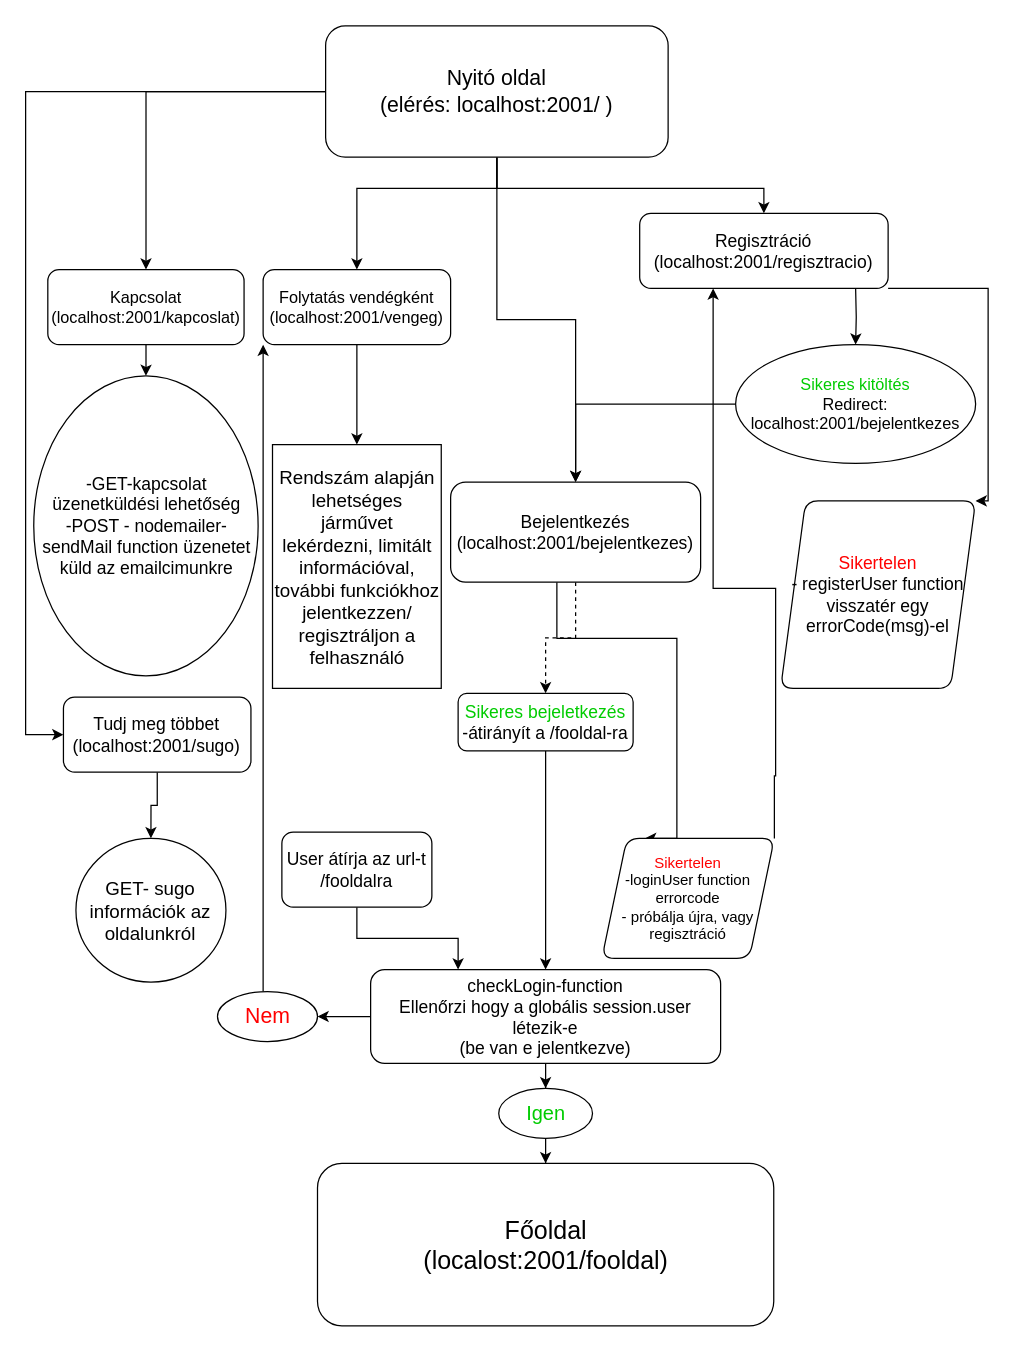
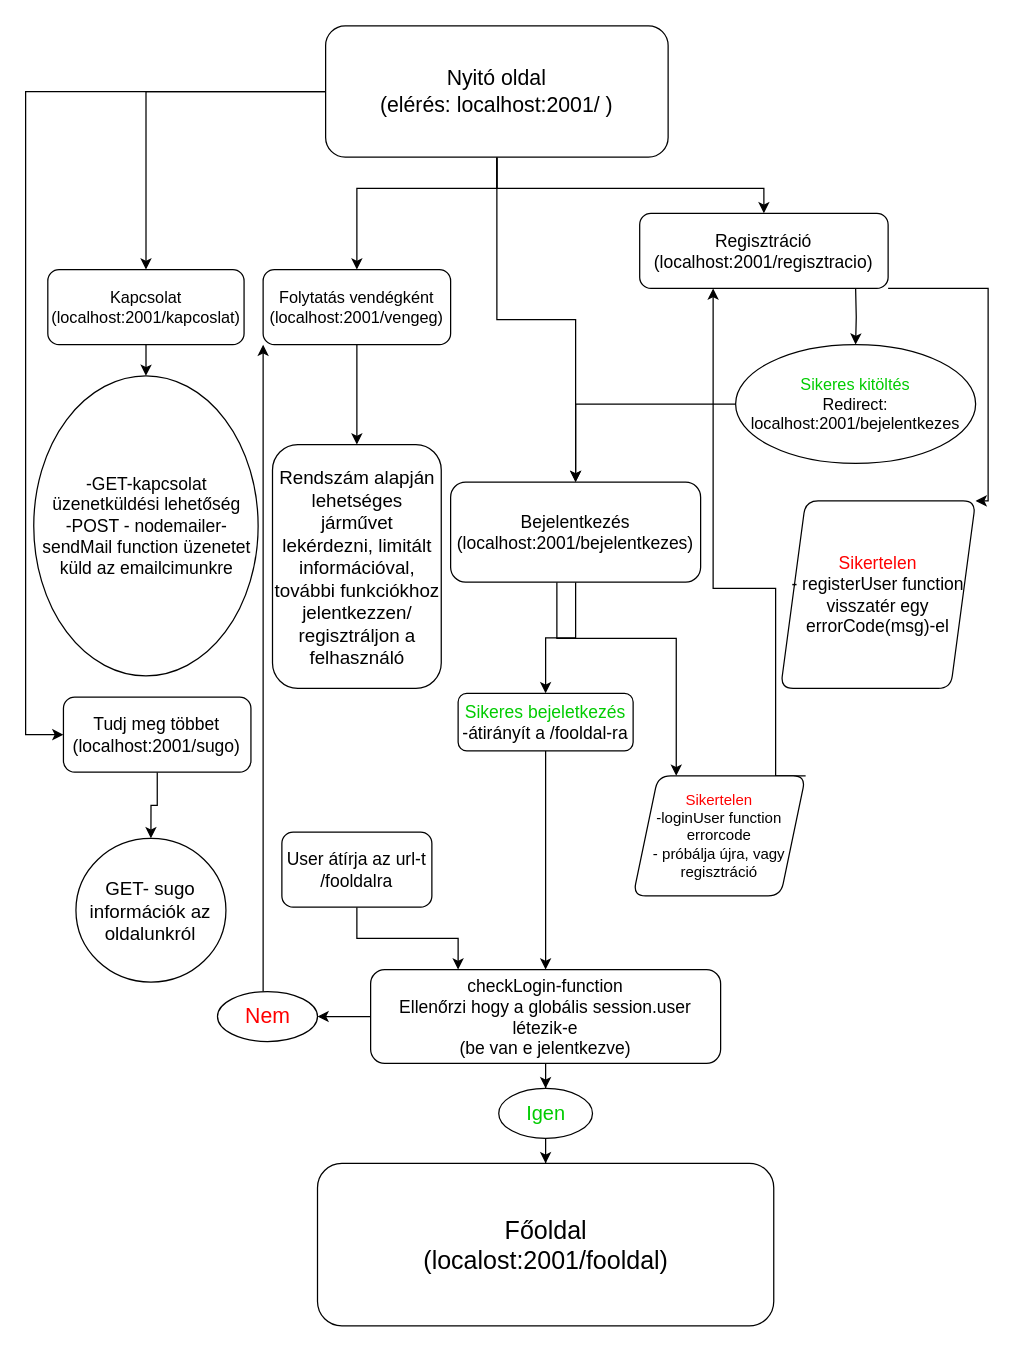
- <mxCell id="33" value="&lt;font style=&quot;font-size: 15px&quot;&gt;Rendszám alapján lehetséges járművet lekérdezni, limitált információval, további funkciókhoz jelentkezzen/ regisztráljon a felhasználó&lt;/font&gt;" style="whiteSpace=wrap;html=1;rounded=0;" parent="1" vertex="1"><mxGeometry x="217.5" y="355" width="135" height="195" as="geometry" /></mxCell>
+ <mxCell id="33" value="&lt;font style=&quot;font-size: 15px&quot;&gt;Rendszám alapján lehetséges járművet lekérdezni, limitált információval, további funkciókhoz jelentkezzen/ regisztráljon a felhasználó&lt;/font&gt;" style="whiteSpace=wrap;html=1;rounded=1;" parent="1" vertex="1"><mxGeometry x="217.5" y="355" width="135" height="195" as="geometry" /></mxCell>
- <mxCell id="15" style="edgeStyle=orthogonalEdgeStyle;rounded=0;orthogonalLoop=1;jettySize=auto;html=1;exitX=0.5;exitY=1;exitDx=0;exitDy=0;entryX=0.5;entryY=0;entryDx=0;entryDy=0;dashed=1;" parent="1" source="16" target="29" edge="1"><mxGeometry relative="1" as="geometry" /></mxCell>
+ <mxCell id="15" style="edgeStyle=orthogonalEdgeStyle;rounded=0;orthogonalLoop=1;jettySize=auto;html=1;exitX=0.5;exitY=1;exitDx=0;exitDy=0;entryX=0.5;entryY=0;entryDx=0;entryDy=0;" parent="1" source="16" target="29" edge="1"><mxGeometry relative="1" as="geometry" /></mxCell>
- <mxCell id="21" value="&lt;font color=&quot;#ff0000&quot;&gt;Sikertelen&lt;/font&gt;&lt;br&gt;-loginUser function&lt;br&gt;errorcode &lt;br&gt;- próbálja újra, vagy regisztráció" style="shape=parallelogram;perimeter=parallelogramPerimeter;whiteSpace=wrap;html=1;fixedSize=1;rounded=1;" parent="1" vertex="1"><mxGeometry x="481" y="670" width="138" height="96" as="geometry" /></mxCell>
+ <mxCell id="21" value="&lt;font color=&quot;#ff0000&quot;&gt;Sikertelen&lt;/font&gt;&lt;br&gt;-loginUser function&lt;br&gt;errorcode &lt;br&gt;- próbálja újra, vagy regisztráció" style="shape=parallelogram;perimeter=parallelogramPerimeter;whiteSpace=wrap;html=1;fixedSize=1;rounded=1;" parent="1" vertex="1"><mxGeometry x="506" y="620" width="138" height="96" as="geometry" /></mxCell>
